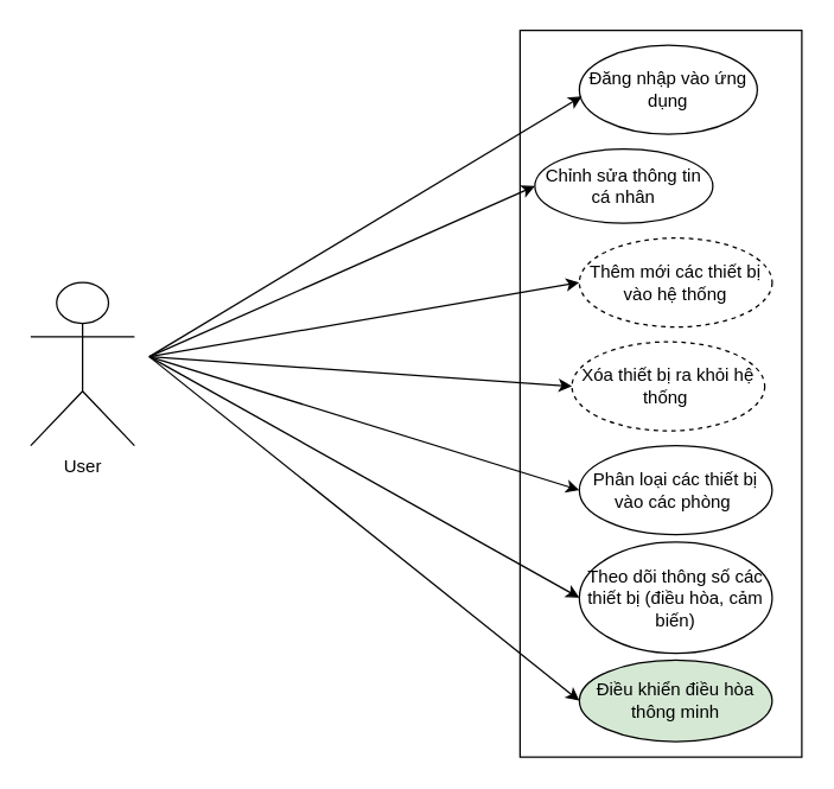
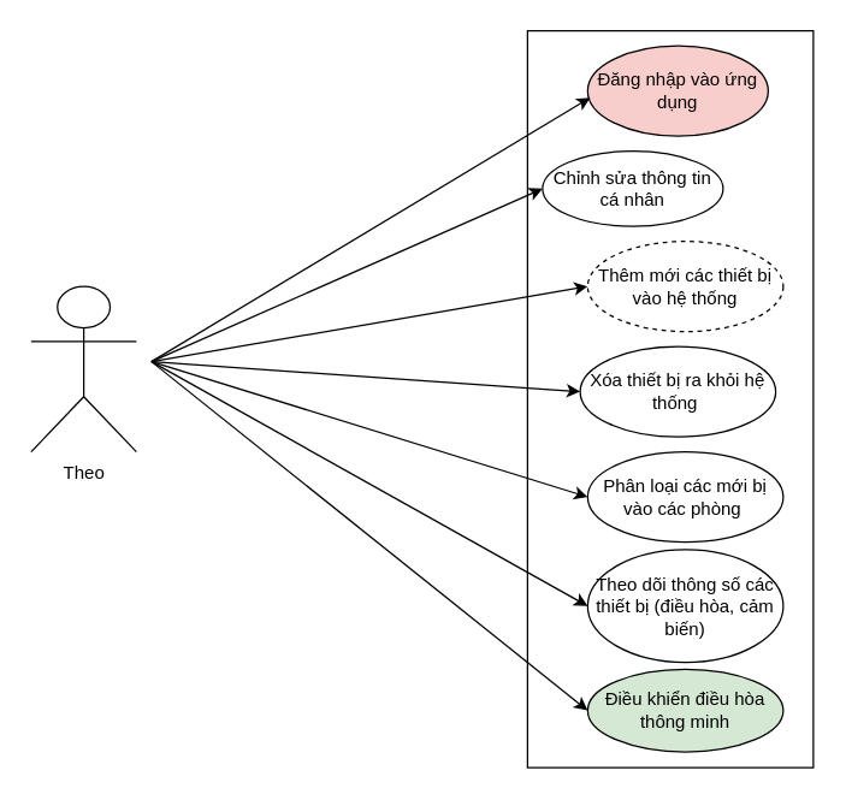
- <mxCell id="4" value="Đăng nhập vào ứng dụng" style="ellipse;whiteSpace=wrap;html=1;" vertex="1" parent="1"><mxGeometry x="390" y="30" width="120" height="60" as="geometry" /></mxCell>
+ <mxCell id="4" value="Đăng nhập vào ứng dụng" style="ellipse;whiteSpace=wrap;html=1;fillColor=#f8cecc;" vertex="1" parent="1"><mxGeometry x="390" y="30" width="120" height="60" as="geometry" /></mxCell>
- <mxCell id="9" value="Xóa thiết bị ra khỏi hệ thống&amp;nbsp;" style="ellipse;whiteSpace=wrap;html=1;dashed=1;" vertex="1" parent="1"><mxGeometry x="385" y="230" width="130" height="60" as="geometry" /></mxCell>
+ <mxCell id="9" value="Xóa thiết bị ra khỏi hệ thống&amp;nbsp;" style="ellipse;whiteSpace=wrap;html=1;" vertex="1" parent="1"><mxGeometry x="385" y="230" width="130" height="60" as="geometry" /></mxCell>
- <mxCell id="2" value="User" style="shape=umlActor;verticalLabelPosition=bottom;verticalAlign=top;html=1;outlineConnect=0;" vertex="1" parent="1"><mxGeometry x="20" y="190" width="70" height="110" as="geometry" /></mxCell>
+ <mxCell id="2" value="Theo" style="shape=umlActor;verticalLabelPosition=bottom;verticalAlign=top;html=1;outlineConnect=0;" vertex="1" parent="1"><mxGeometry x="20" y="190" width="70" height="110" as="geometry" /></mxCell>
- <mxCell id="10" value="Phân loại các thiết bị vào các phòng&amp;nbsp;" style="ellipse;whiteSpace=wrap;html=1;" vertex="1" parent="1"><mxGeometry x="390" y="300" width="130" height="60" as="geometry" /></mxCell>
+ <mxCell id="10" value="Phân loại các mới bị vào các phòng&amp;nbsp;" style="ellipse;whiteSpace=wrap;html=1;" vertex="1" parent="1"><mxGeometry x="390" y="300" width="130" height="60" as="geometry" /></mxCell>
